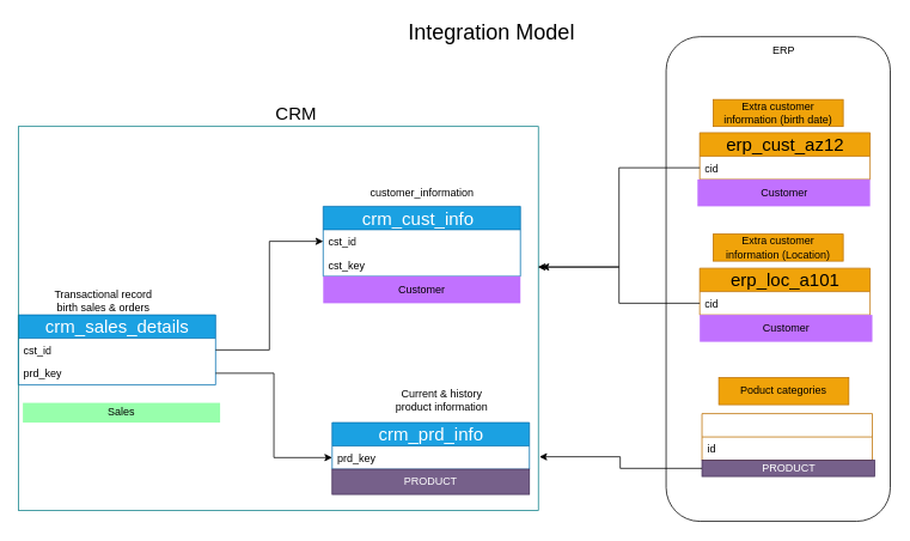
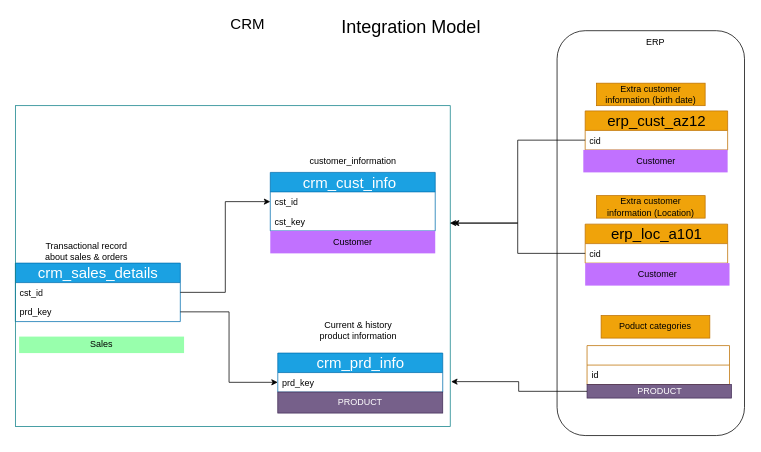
- <mxCell id="26" value="CRM" style="text;html=1;align=center;verticalAlign=middle;whiteSpace=wrap;rounded=0;fontSize=20;" parent="1" vertex="1"><mxGeometry x="300" y="110" width="60" height="30" as="geometry" /></mxCell>
+ <mxCell id="26" value="CRM" style="text;html=1;align=center;verticalAlign=middle;whiteSpace=wrap;rounded=0;fontSize=20;" parent="1" vertex="1"><mxGeometry x="300" y="15" width="60" height="30" as="geometry" /></mxCell>
- <mxCell id="12" value="Transactional record birth sales &amp;amp; orders" style="text;html=1;align=center;verticalAlign=middle;whiteSpace=wrap;rounded=0;" parent="1" vertex="1"><mxGeometry x="50" y="320" width="130" height="30" as="geometry" /></mxCell>
+ <mxCell id="12" value="Transactional record about sales &amp;amp; orders" style="text;html=1;align=center;verticalAlign=middle;whiteSpace=wrap;rounded=0;" parent="1" vertex="1"><mxGeometry x="50" y="320" width="130" height="30" as="geometry" /></mxCell>
- <mxCell id="8" value="Current &amp;amp; history product information" style="text;html=1;align=center;verticalAlign=middle;whiteSpace=wrap;rounded=0;" parent="1" vertex="1"><mxGeometry x="440" y="430" width="105" height="30" as="geometry" /></mxCell>
+ <mxCell id="8" value="Current &amp;amp; history product information" style="text;html=1;align=center;verticalAlign=middle;whiteSpace=wrap;rounded=0;" parent="1" vertex="1"><mxGeometry x="425" y="425" width="105" height="30" as="geometry" /></mxCell>
